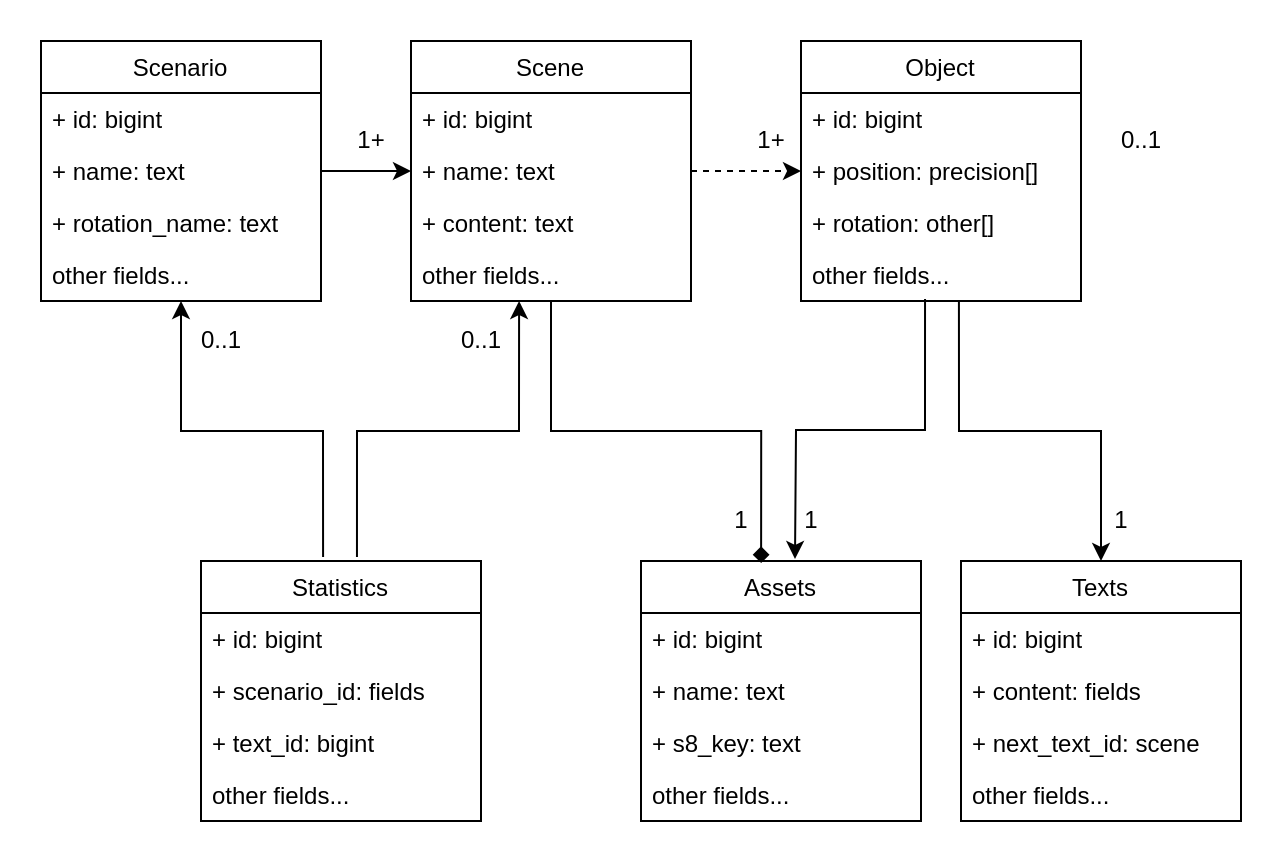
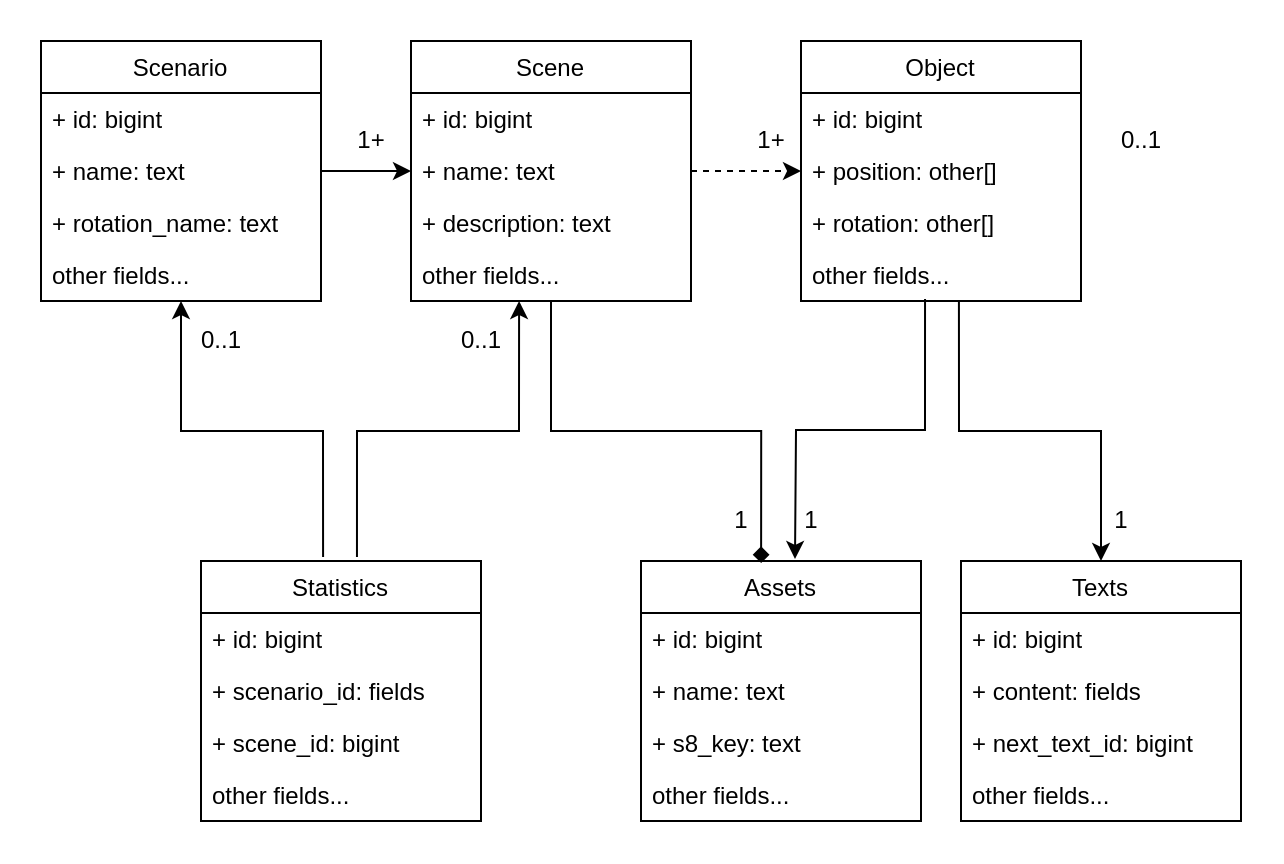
- <mxCell id="23" value="+ position: precision[]" style="text;strokeColor=none;fillColor=none;align=left;verticalAlign=top;spacingLeft=4;spacingRight=4;overflow=hidden;rotatable=0;points=[[0,0.5],[1,0.5]];portConstraint=eastwest;" vertex="1" parent="21"><mxGeometry y="52" width="140" height="26" as="geometry" /></mxCell>
+ <mxCell id="23" value="+ position: other[]" style="text;strokeColor=none;fillColor=none;align=left;verticalAlign=top;spacingLeft=4;spacingRight=4;overflow=hidden;rotatable=0;points=[[0,0.5],[1,0.5]];portConstraint=eastwest;" vertex="1" parent="21"><mxGeometry y="52" width="140" height="26" as="geometry" /></mxCell>
- <mxCell id="17" value="+ content: text" style="text;strokeColor=none;fillColor=none;align=left;verticalAlign=top;spacingLeft=4;spacingRight=4;overflow=hidden;rotatable=0;points=[[0,0.5],[1,0.5]];portConstraint=eastwest;" vertex="1" parent="14"><mxGeometry y="78" width="140" height="26" as="geometry" /></mxCell>
+ <mxCell id="17" value="+ description: text" style="text;strokeColor=none;fillColor=none;align=left;verticalAlign=top;spacingLeft=4;spacingRight=4;overflow=hidden;rotatable=0;points=[[0,0.5],[1,0.5]];portConstraint=eastwest;" vertex="1" parent="14"><mxGeometry y="78" width="140" height="26" as="geometry" /></mxCell>
- <mxCell id="31" value="+ text_id: bigint" style="text;strokeColor=none;fillColor=none;align=left;verticalAlign=top;spacingLeft=4;spacingRight=4;overflow=hidden;rotatable=0;points=[[0,0.5],[1,0.5]];portConstraint=eastwest;" vertex="1" parent="28"><mxGeometry y="78" width="140" height="26" as="geometry" /></mxCell>
+ <mxCell id="31" value="+ scene_id: bigint" style="text;strokeColor=none;fillColor=none;align=left;verticalAlign=top;spacingLeft=4;spacingRight=4;overflow=hidden;rotatable=0;points=[[0,0.5],[1,0.5]];portConstraint=eastwest;" vertex="1" parent="28"><mxGeometry y="78" width="140" height="26" as="geometry" /></mxCell>
- <mxCell id="36" value="+ next_text_id: scene" style="text;strokeColor=none;fillColor=none;align=left;verticalAlign=top;spacingLeft=4;spacingRight=4;overflow=hidden;rotatable=0;points=[[0,0.5],[1,0.5]];portConstraint=eastwest;" vertex="1" parent="33"><mxGeometry y="78" width="140" height="26" as="geometry" /></mxCell>
+ <mxCell id="36" value="+ next_text_id: bigint" style="text;strokeColor=none;fillColor=none;align=left;verticalAlign=top;spacingLeft=4;spacingRight=4;overflow=hidden;rotatable=0;points=[[0,0.5],[1,0.5]];portConstraint=eastwest;" vertex="1" parent="33"><mxGeometry y="78" width="140" height="26" as="geometry" /></mxCell>
